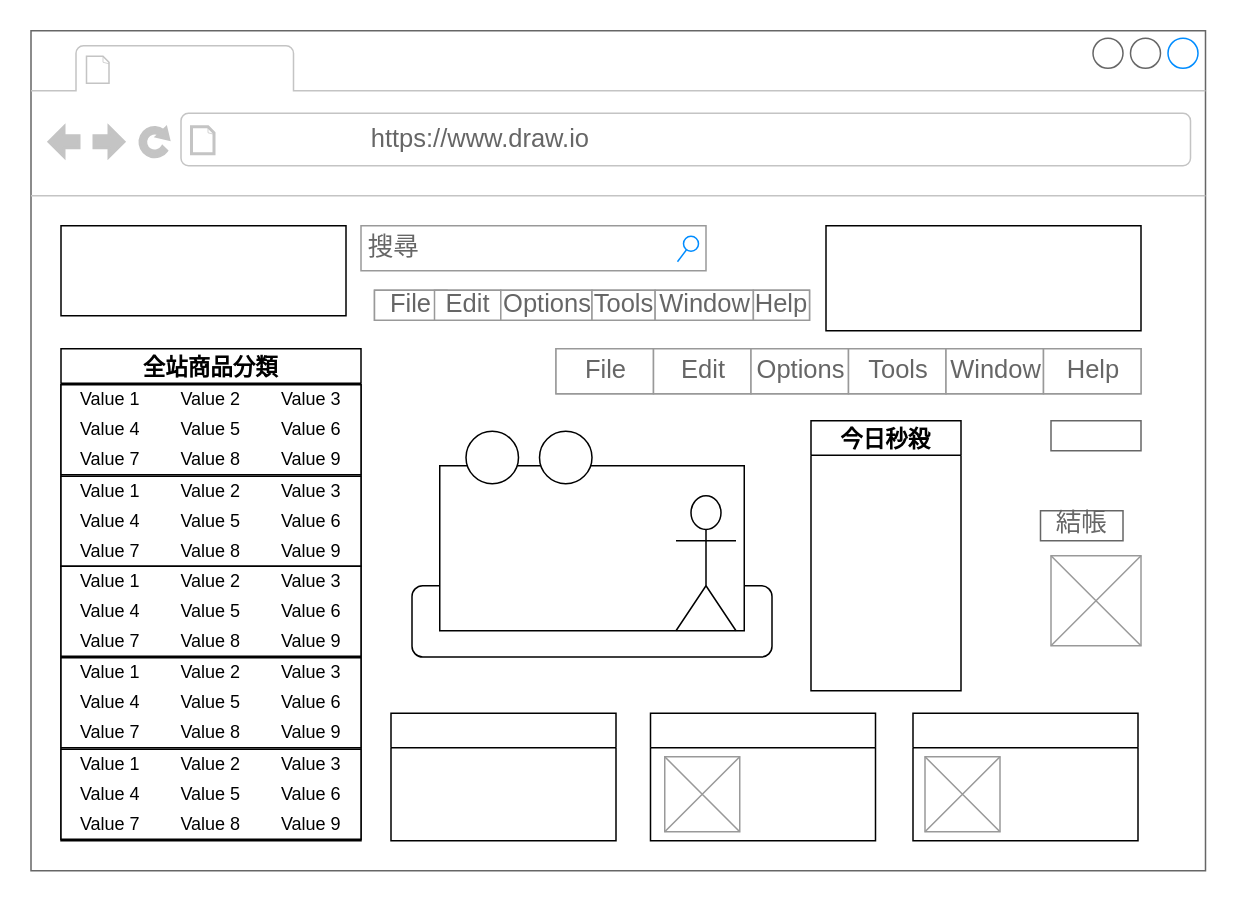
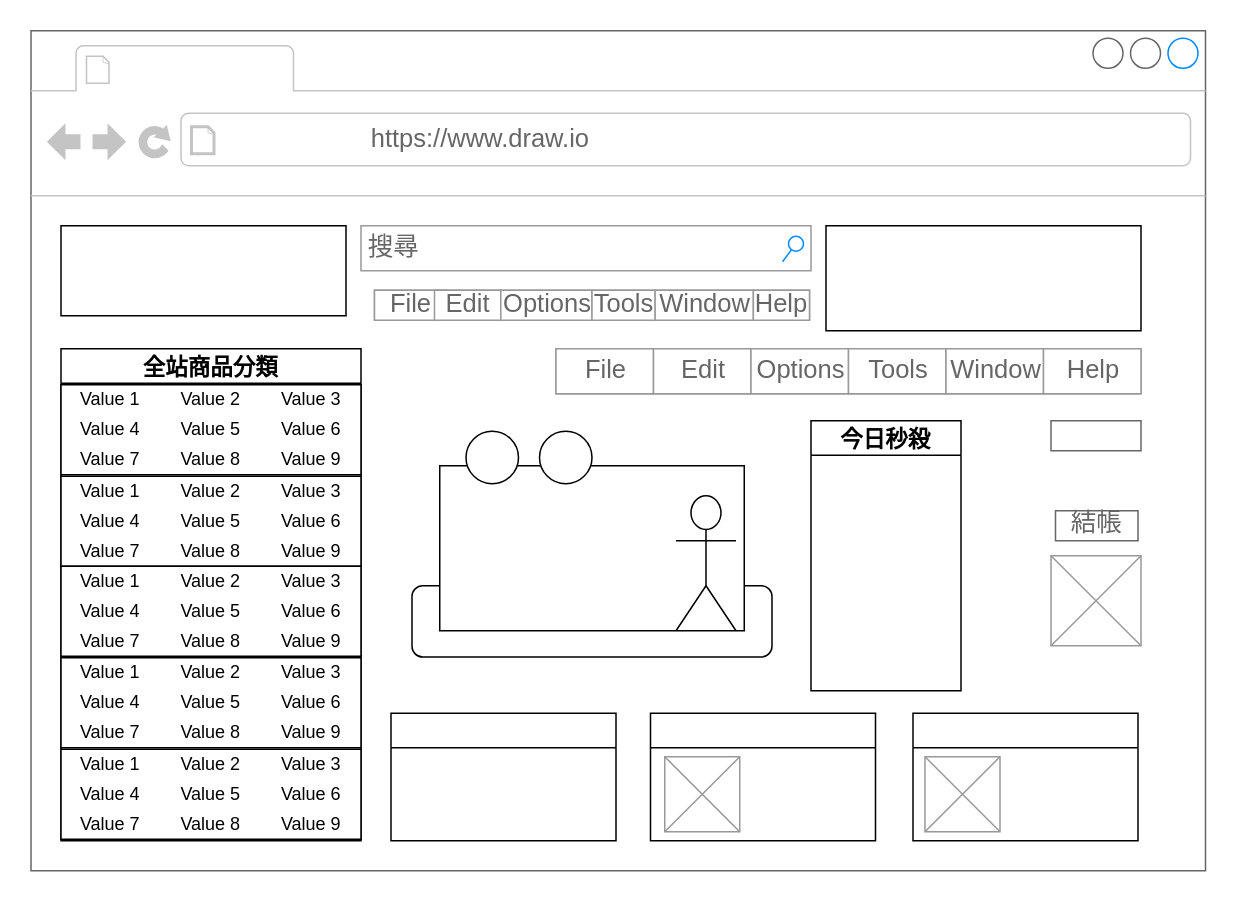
- <mxCell id="13" value="搜尋" style="strokeWidth=1;shadow=0;dashed=0;align=center;html=1;shape=mxgraph.mockup.forms.searchBox;strokeColor=#999999;mainText=;strokeColor2=#008cff;fontColor=#666666;fontSize=17;align=left;spacingLeft=3;" parent="2" vertex="1"><mxGeometry x="220" y="130" width="230" height="30" as="geometry" /></mxCell>
+ <mxCell id="13" value="搜尋" style="strokeWidth=1;shadow=0;dashed=0;align=center;html=1;shape=mxgraph.mockup.forms.searchBox;strokeColor=#999999;mainText=;strokeColor2=#008cff;fontColor=#666666;fontSize=17;align=left;spacingLeft=3;" parent="2" vertex="1"><mxGeometry x="220" y="130" width="300" height="30" as="geometry" /></mxCell>
- <mxCell id="76" value="&amp;nbsp;結帳" style="strokeWidth=1;shadow=0;dashed=0;align=center;html=1;shape=mxgraph.mockup.text.textBox;fontColor=#666666;align=left;fontSize=17;spacingLeft=4;spacingTop=-3;strokeColor=#666666;mainText=;fillColor=default;" parent="2" vertex="1"><mxGeometry x="673" y="320" width="55" height="20" as="geometry" /></mxCell>
+ <mxCell id="76" value="&amp;nbsp;結帳" style="strokeWidth=1;shadow=0;dashed=0;align=center;html=1;shape=mxgraph.mockup.text.textBox;fontColor=#666666;align=left;fontSize=17;spacingLeft=4;spacingTop=-3;strokeColor=#666666;mainText=;fillColor=default;" parent="2" vertex="1"><mxGeometry x="683" y="320" width="55" height="20" as="geometry" /></mxCell>
